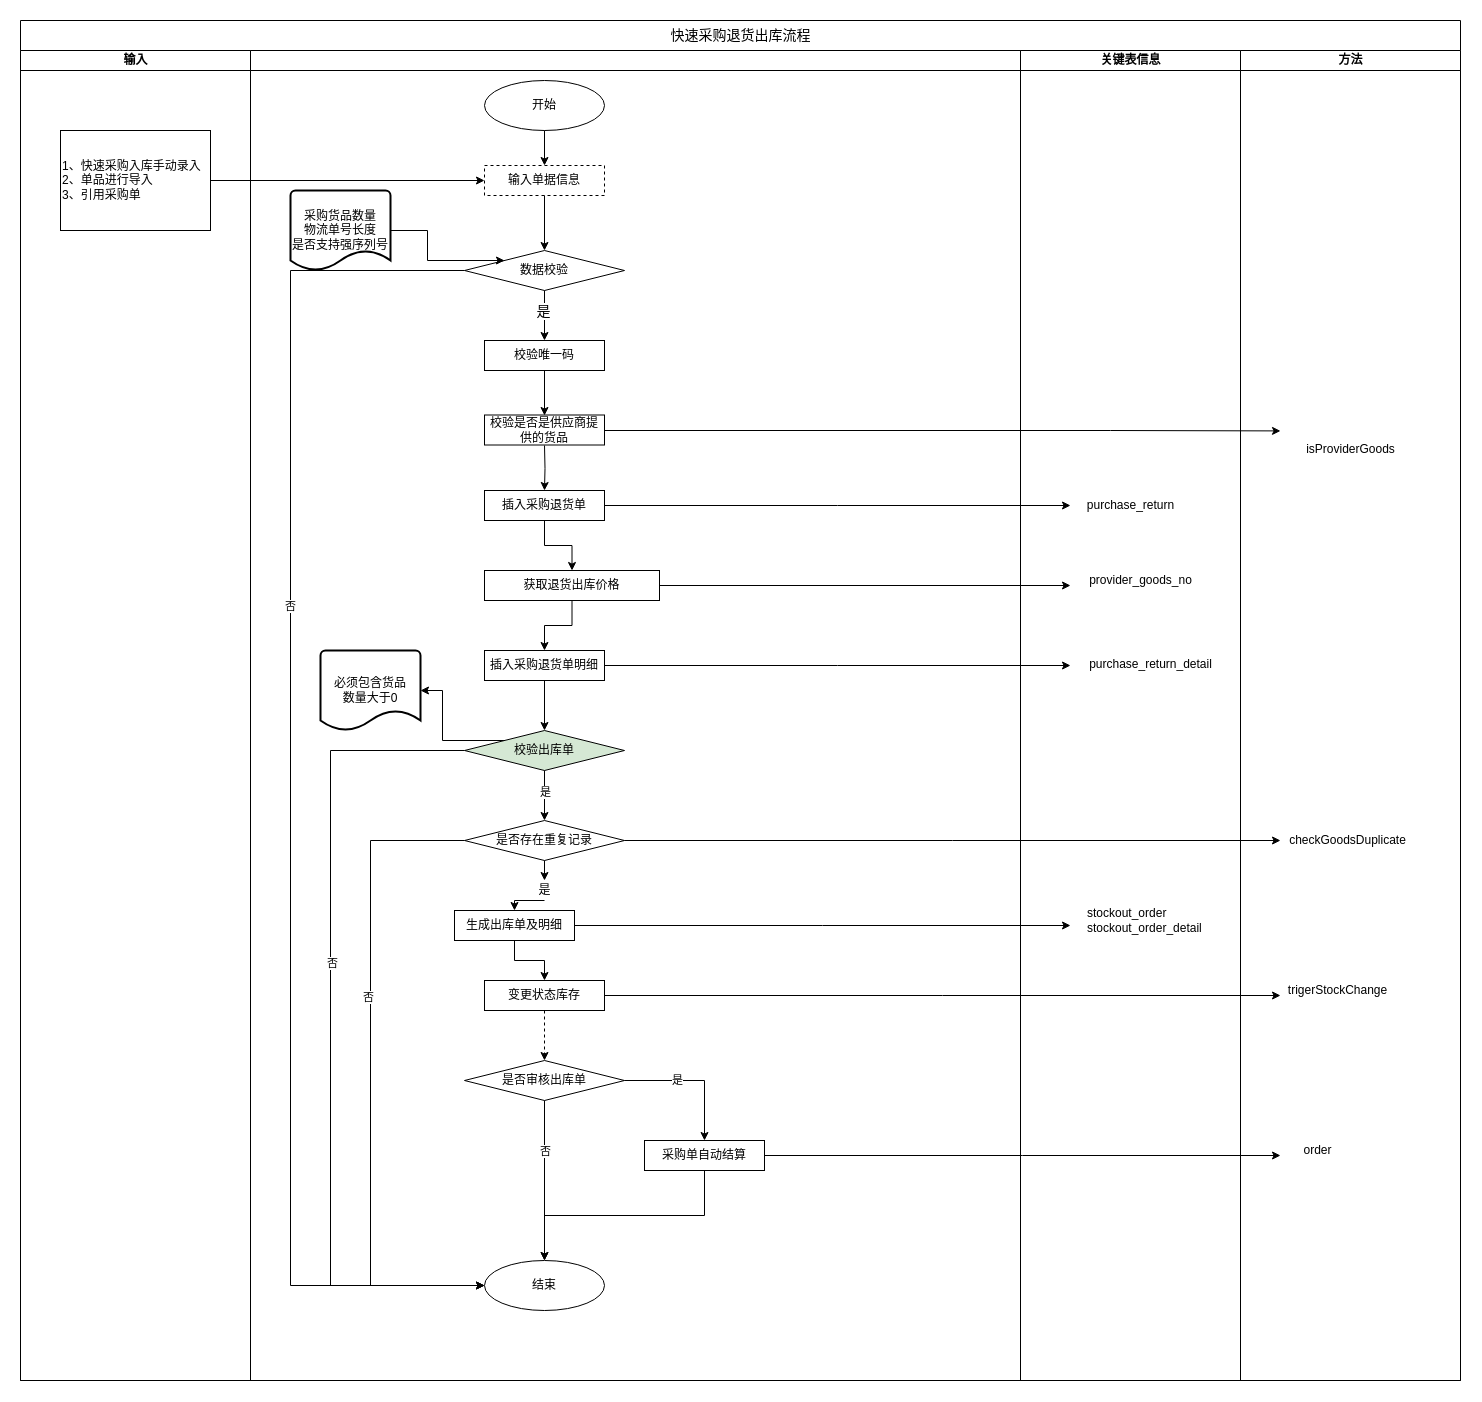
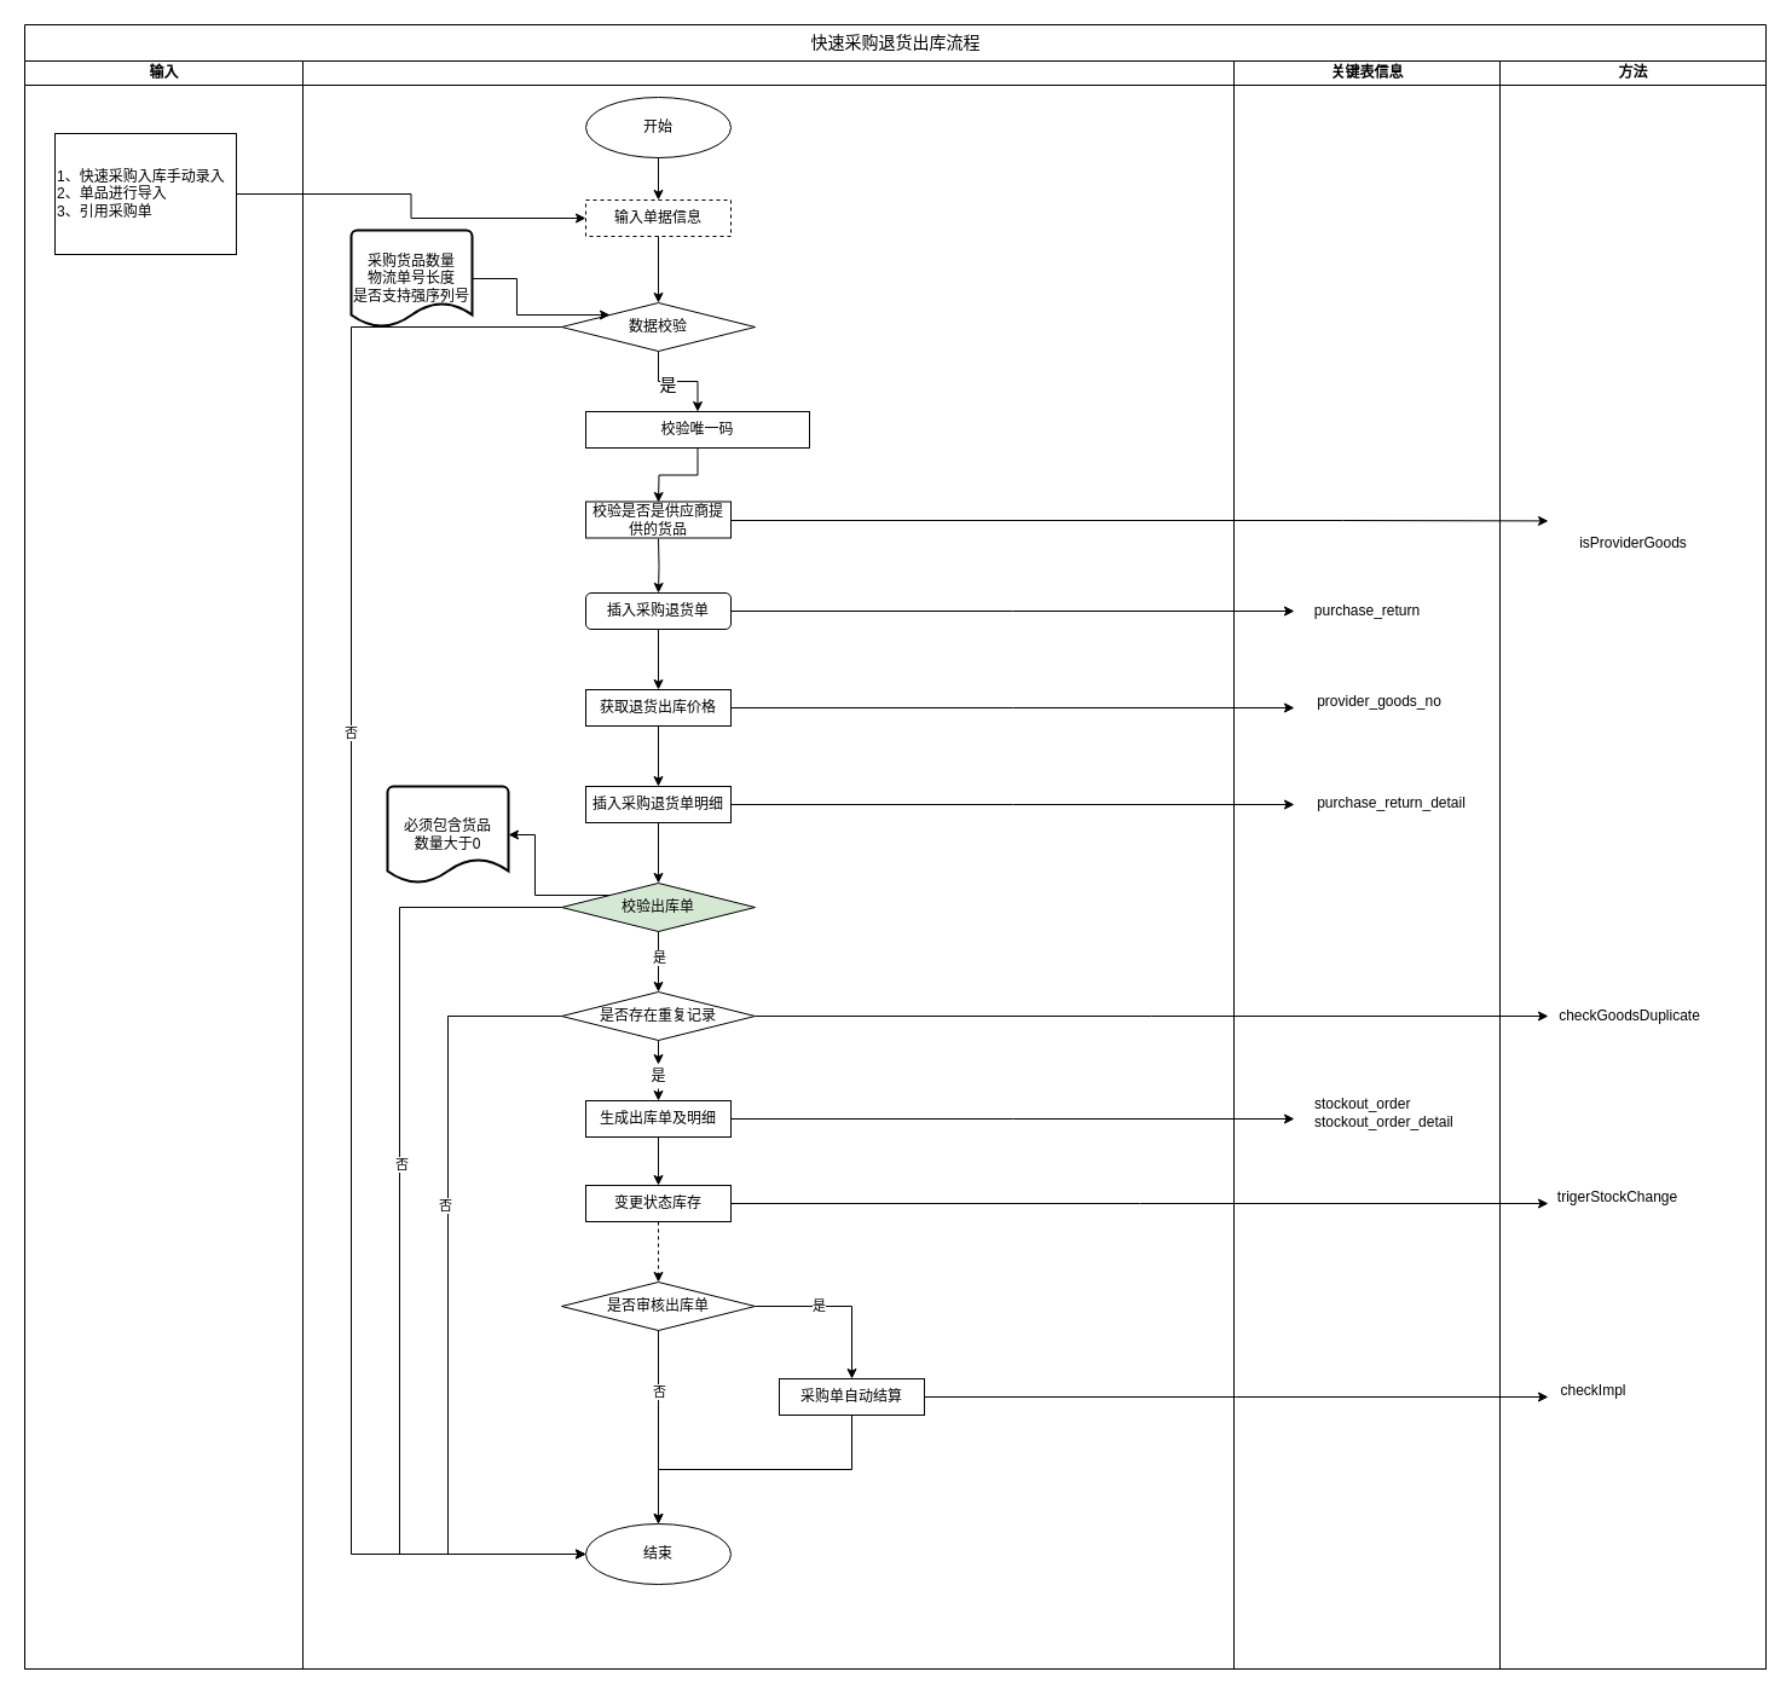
- <mxCell id="4" value="1、快速采购入库手动录入&lt;br&gt;2、单品进行导入&lt;br&gt;3、引用采购单" style="rounded=0;whiteSpace=wrap;html=1;align=left;" parent="3" vertex="1"><mxGeometry x="40" y="80" width="150" height="100" as="geometry" /></mxCell>
+ <mxCell id="4" value="1、快速采购入库手动录入&lt;br&gt;2、单品进行导入&lt;br&gt;3、引用采购单" style="rounded=0;whiteSpace=wrap;html=1;align=left;" parent="3" vertex="1"><mxGeometry x="25" y="60" width="150" height="100" as="geometry" /></mxCell>
- <mxCell id="14" value="校验唯一码" style="rounded=0;whiteSpace=wrap;html=1;" parent="5" vertex="1"><mxGeometry x="234" y="290" width="120" height="30" as="geometry" /></mxCell>
+ <mxCell id="14" value="校验唯一码" style="rounded=0;whiteSpace=wrap;html=1;" parent="5" vertex="1"><mxGeometry x="234" y="290" width="185" height="30" as="geometry" /></mxCell>
- <mxCell id="27" value="插入采购退货单" style="rounded=0;whiteSpace=wrap;html=1;" parent="5" vertex="1"><mxGeometry x="234" y="440" width="120" height="30" as="geometry" /></mxCell>
+ <mxCell id="27" value="插入采购退货单" style="whiteSpace=wrap;html=1;rounded=1;" parent="5" vertex="1"><mxGeometry x="234" y="440" width="120" height="30" as="geometry" /></mxCell>
- <mxCell id="29" value="获取退货出库价格" style="rounded=0;whiteSpace=wrap;html=1;" parent="5" vertex="1"><mxGeometry x="234" y="520" width="175" height="30" as="geometry" /></mxCell>
+ <mxCell id="29" value="获取退货出库价格" style="rounded=0;whiteSpace=wrap;html=1;" parent="5" vertex="1"><mxGeometry x="234" y="520" width="120" height="30" as="geometry" /></mxCell>
- <mxCell id="33" value="生成出库单及明细" style="rounded=0;whiteSpace=wrap;html=1;" parent="5" vertex="1"><mxGeometry x="204" y="860" width="120" height="30" as="geometry" /></mxCell>
+ <mxCell id="33" value="生成出库单及明细" style="rounded=0;whiteSpace=wrap;html=1;" parent="5" vertex="1"><mxGeometry x="234" y="860" width="120" height="30" as="geometry" /></mxCell>
- <mxCell id="59" value="order" style="text;html=1;align=center;verticalAlign=middle;resizable=0;points=[];autosize=1;" parent="56" vertex="1"><mxGeometry x="42" y="1090" width="70" height="20" as="geometry" /></mxCell>
+ <mxCell id="59" value="checkImpl" style="text;html=1;align=center;verticalAlign=middle;resizable=0;points=[];autosize=1;" parent="56" vertex="1"><mxGeometry x="42" y="1090" width="70" height="20" as="geometry" /></mxCell>
